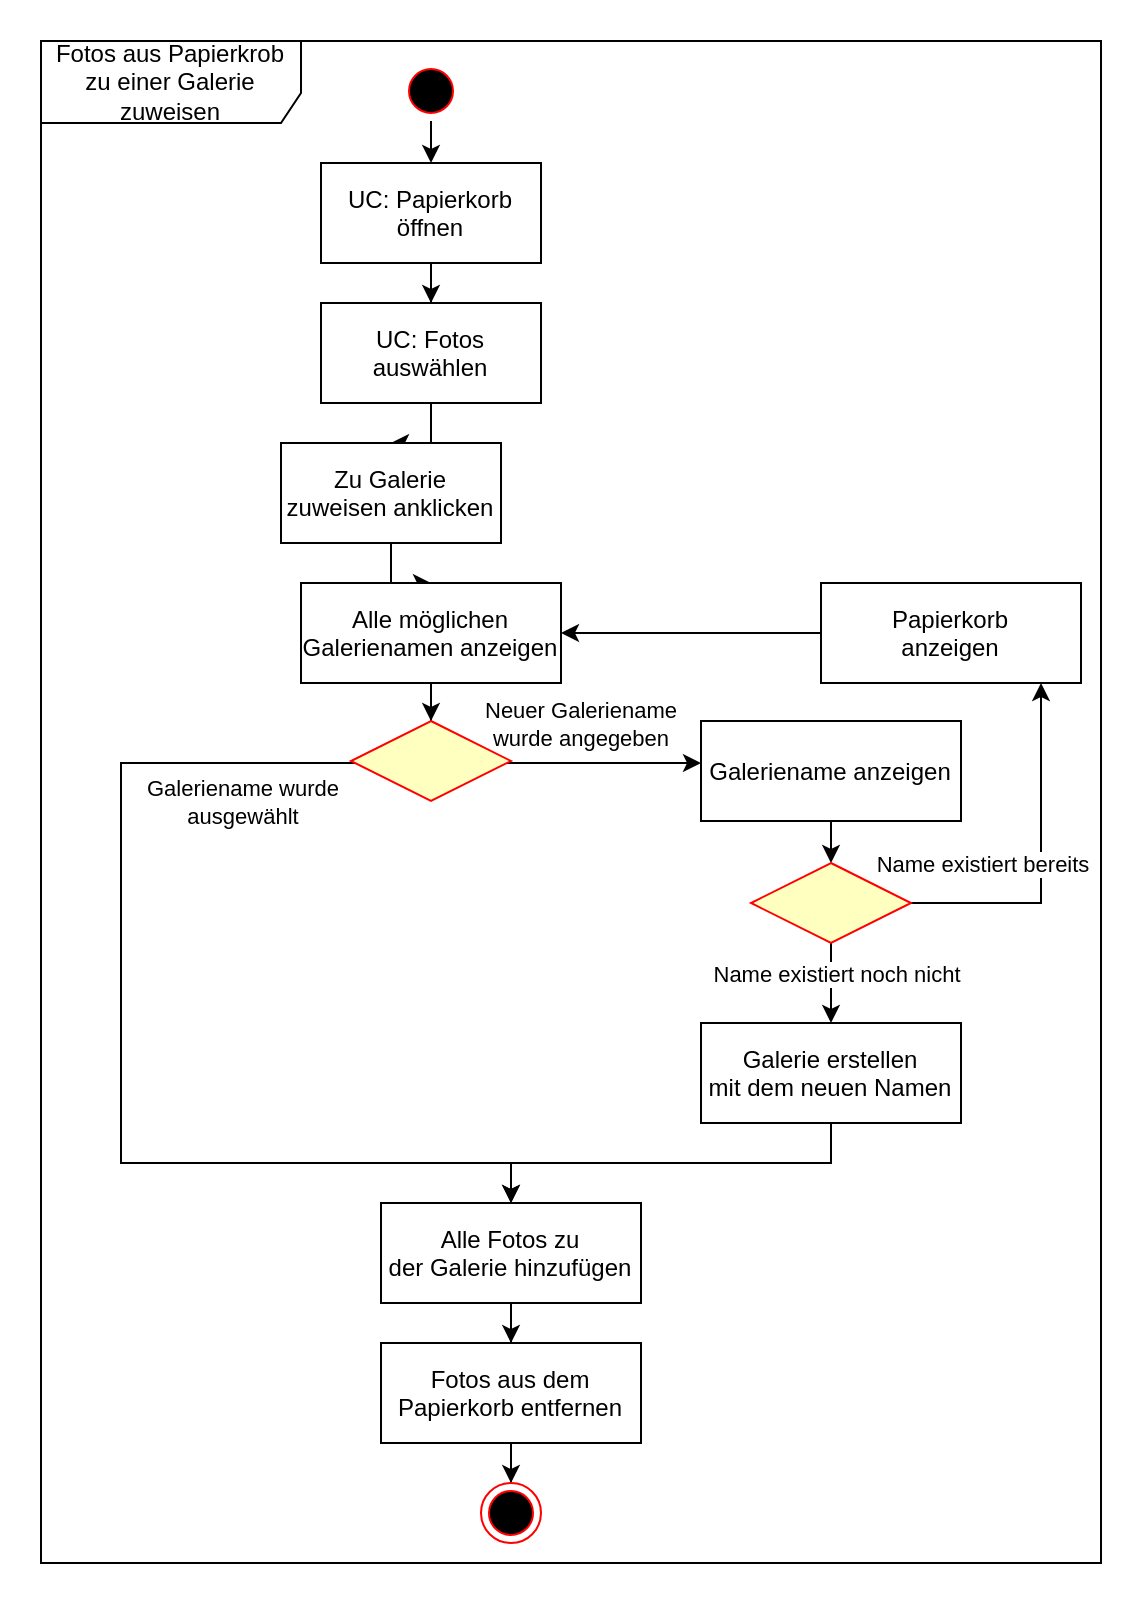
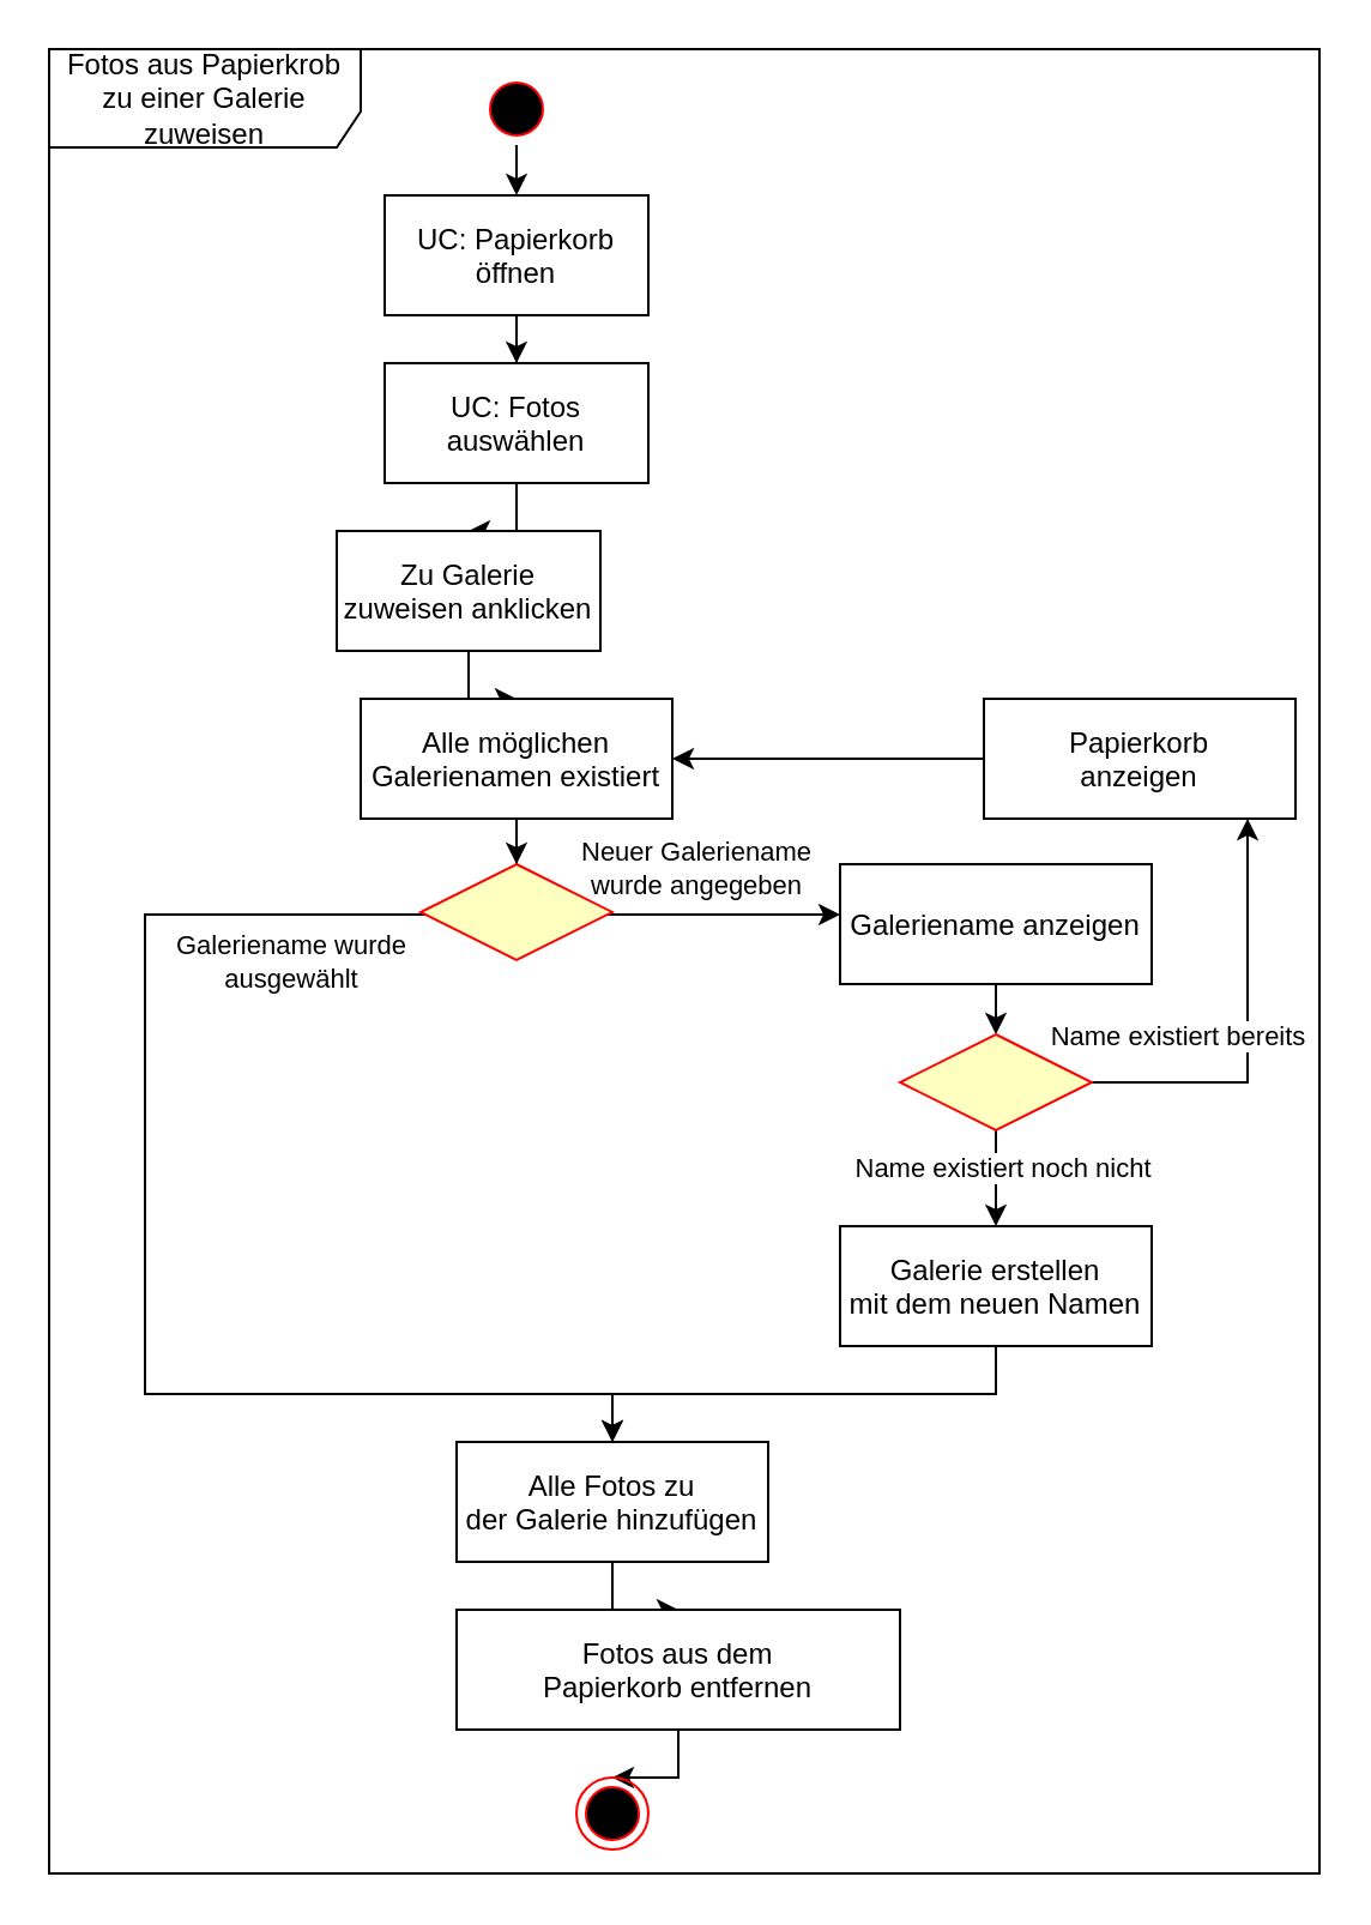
- <mxCell id="12" value="Alle möglichen &#10;Galerienamen anzeigen" style="" vertex="1" parent="1"><mxGeometry x="150" y="291" width="130" height="50" as="geometry" /></mxCell>
+ <mxCell id="12" value="Alle möglichen &#10;Galerienamen existiert" style="" vertex="1" parent="1"><mxGeometry x="150" y="291" width="130" height="50" as="geometry" /></mxCell>
- <mxCell id="30" value="Fotos aus dem &#10;Papierkorb entfernen" style="" vertex="1" parent="1"><mxGeometry x="190" y="671" width="130" height="50" as="geometry" /></mxCell>
+ <mxCell id="30" value="Fotos aus dem &#10;Papierkorb entfernen" style="" vertex="1" parent="1"><mxGeometry x="190" y="671" width="185" height="50" as="geometry" /></mxCell>
